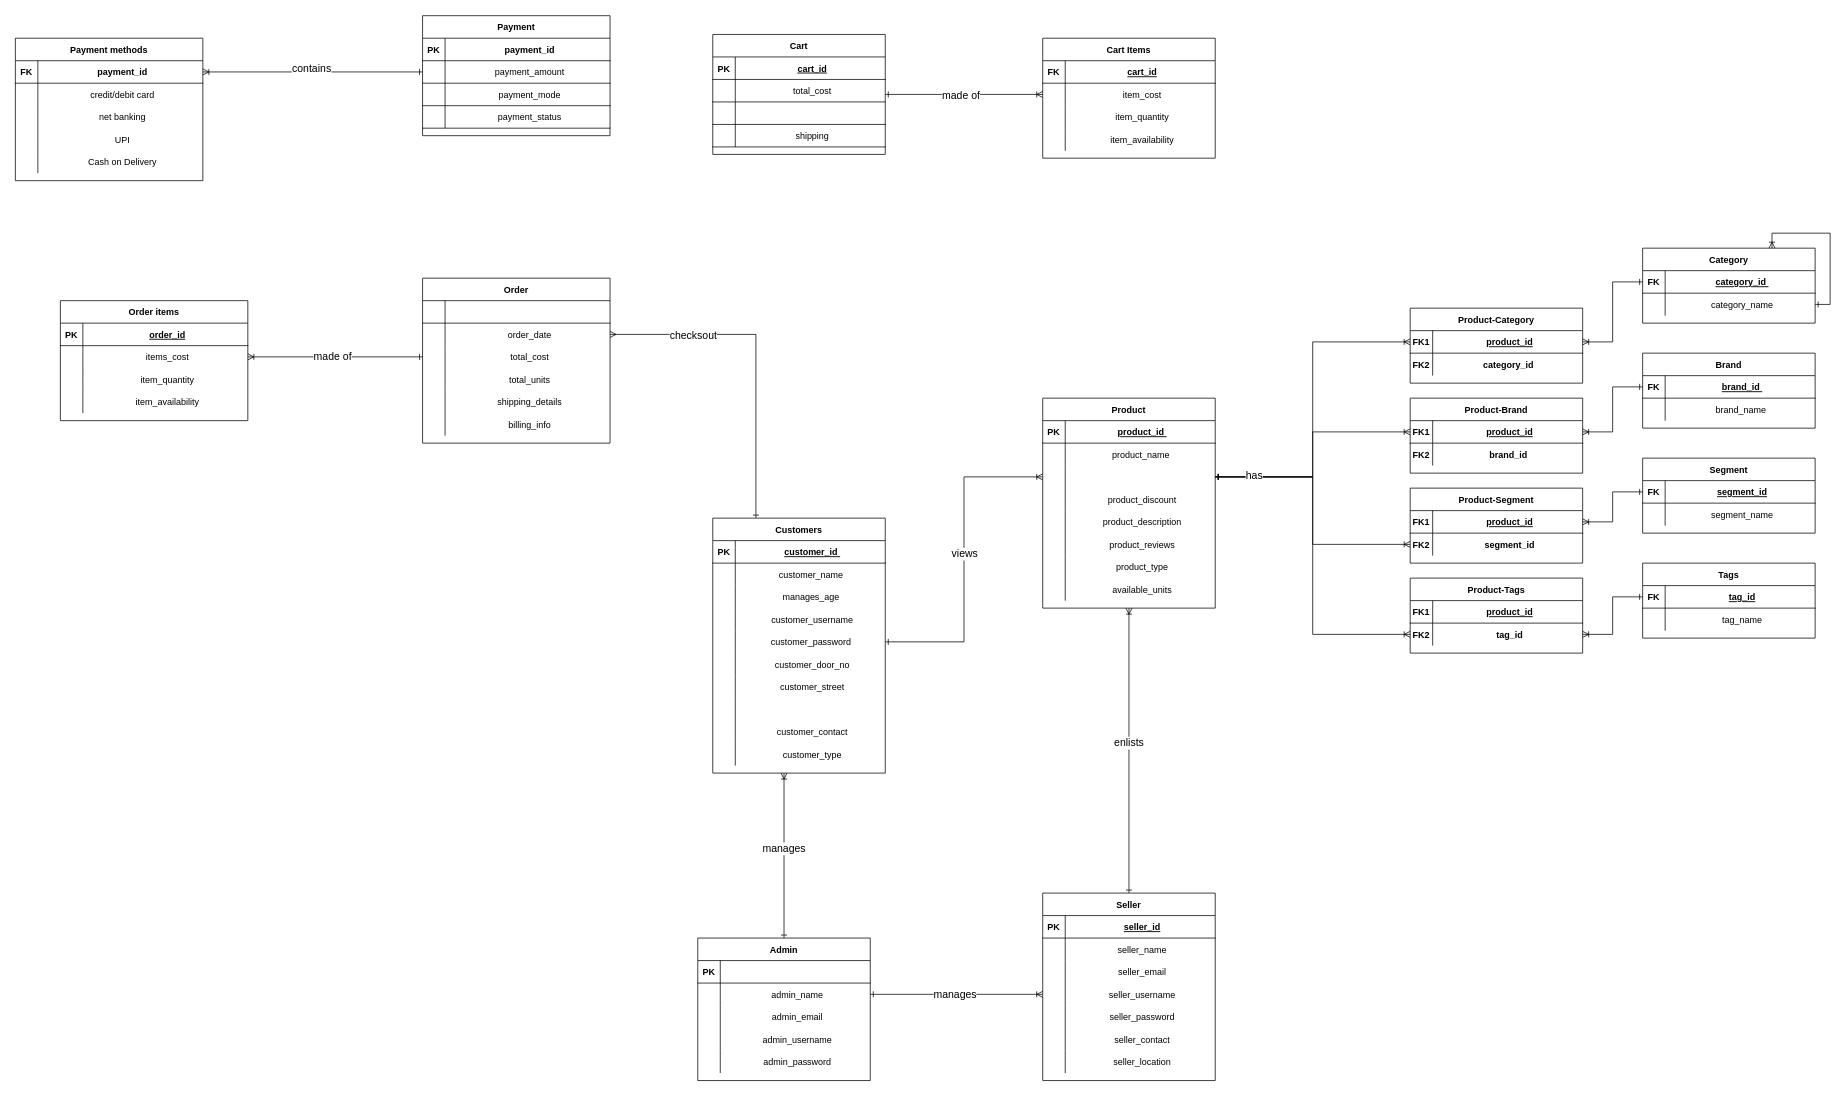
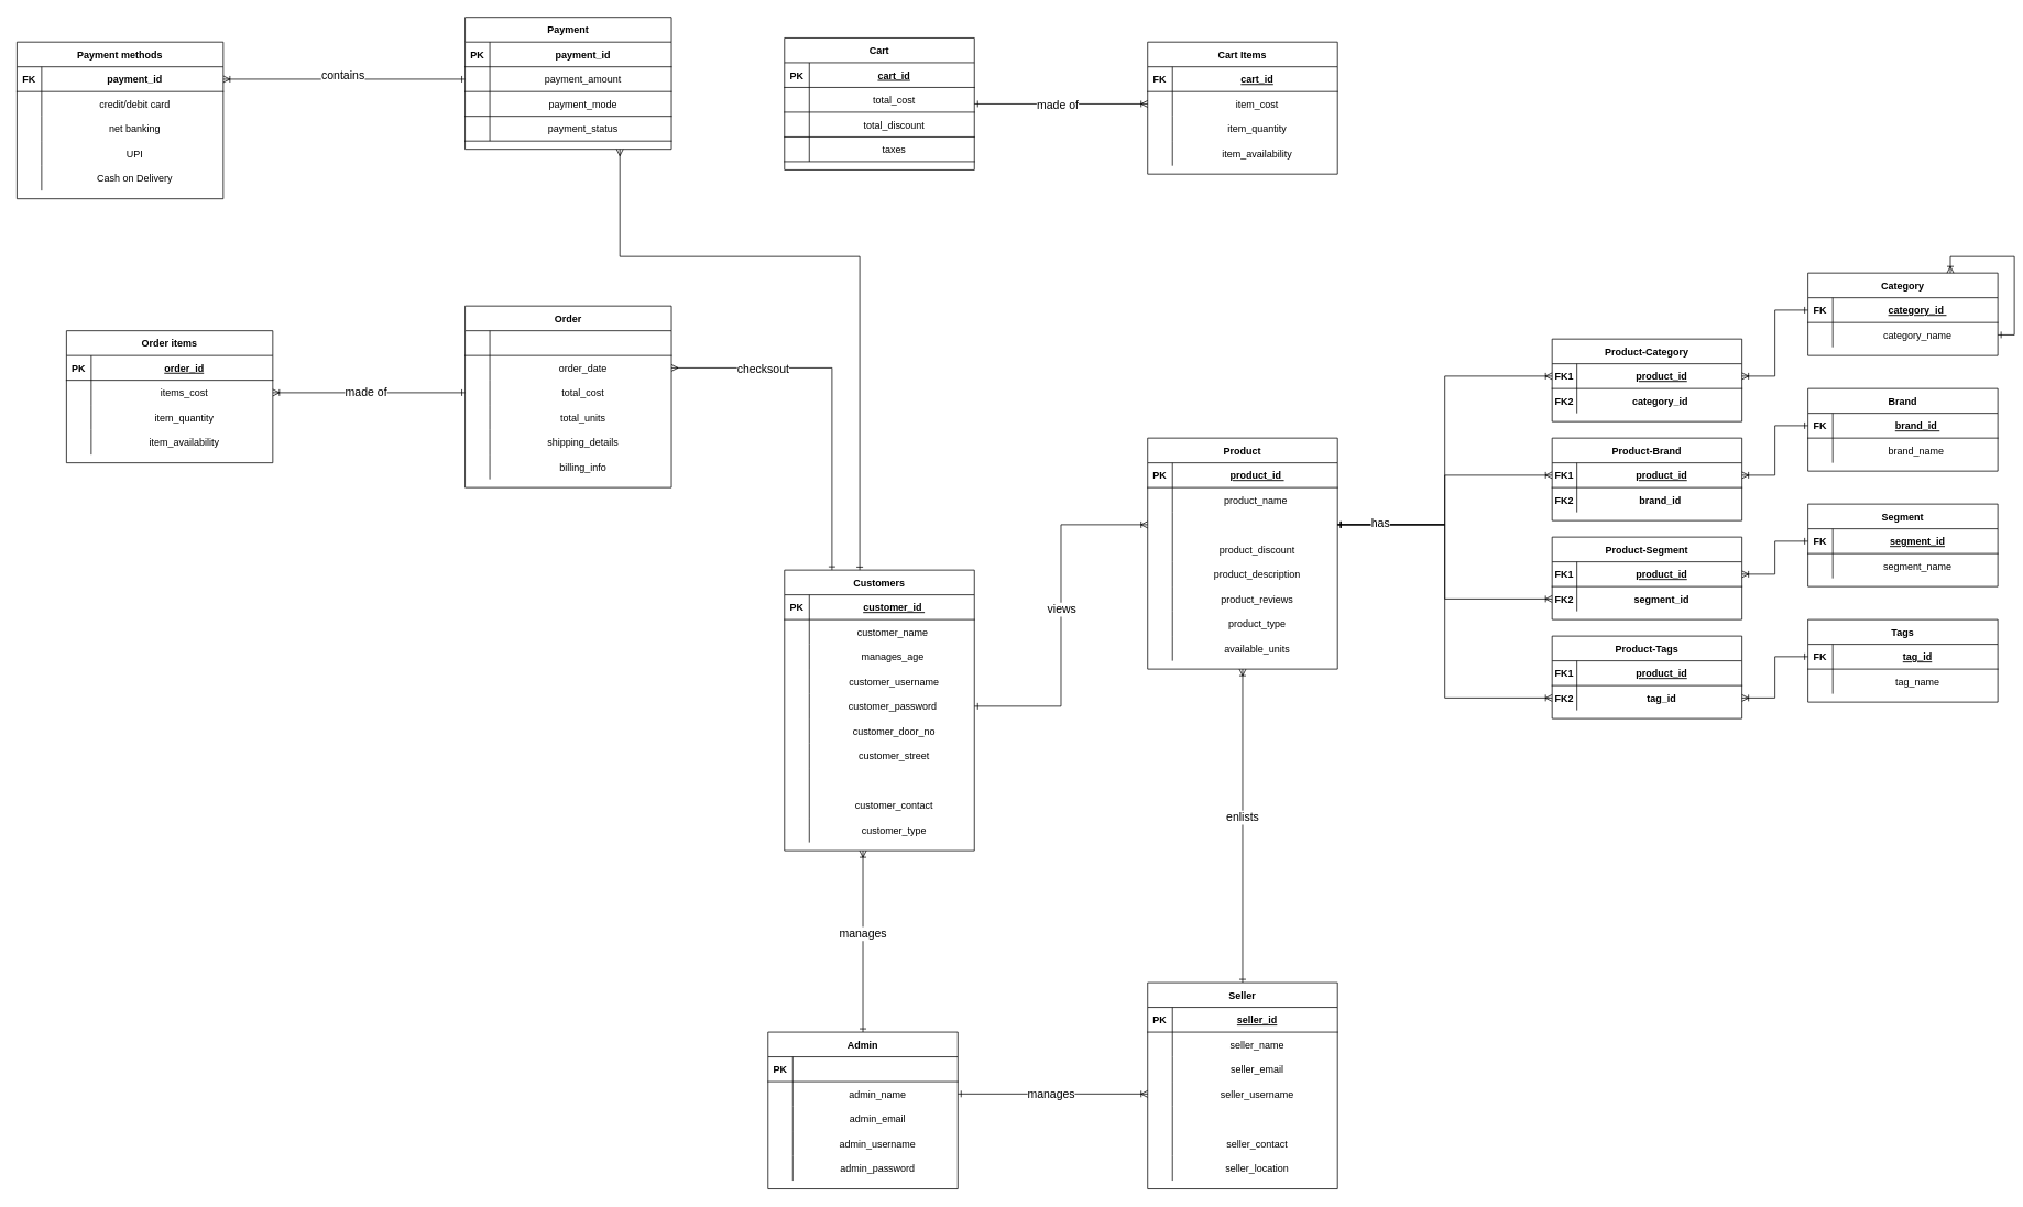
+ <mxCell id="134" value="total_discount" style="shape=partialRectangle;overflow=hidden;connectable=0;fillColor=none;top=0;left=0;bottom=0;right=0;align=center;spacingLeft=6;fontStyle=0;" parent="132" vertex="1"><mxGeometry x="30" width="200" height="30" as="geometry" /></mxCell>
- <mxCell id="137" value="shipping" style="shape=partialRectangle;overflow=hidden;connectable=0;fillColor=none;top=0;left=0;bottom=0;right=0;align=center;spacingLeft=6;fontStyle=0;" parent="135" vertex="1"><mxGeometry x="30" width="200" height="30" as="geometry" /></mxCell>
+ <mxCell id="137" value="taxes" style="shape=partialRectangle;overflow=hidden;connectable=0;fillColor=none;top=0;left=0;bottom=0;right=0;align=center;spacingLeft=6;fontStyle=0;" parent="135" vertex="1"><mxGeometry x="30" width="200" height="30" as="geometry" /></mxCell>
+ <mxCell id="23" style="edgeStyle=orthogonalEdgeStyle;rounded=0;orthogonalLoop=1;jettySize=auto;html=1;entryX=0.75;entryY=1;entryDx=0;entryDy=0;fontSize=14;startArrow=ERone;startFill=0;endArrow=ERmany;endFill=0;align=center;exitX=0.396;exitY=0.001;exitDx=0;exitDy=0;exitPerimeter=0;" parent="1" source="24" target="154" edge="1"><mxGeometry relative="1" as="geometry"><Array as="points"><mxPoint x="1041" y="310" /><mxPoint x="751" y="310" /></Array></mxGeometry></mxCell>
- <mxCell id="212" value="seller_password" style="shape=partialRectangle;overflow=hidden;connectable=0;fillColor=none;top=0;left=0;bottom=0;right=0;align=center;spacingLeft=6;" parent="210" vertex="1"><mxGeometry x="30" width="200" height="30" as="geometry" /></mxCell>
